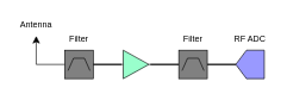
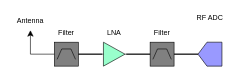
+ <mxCell id="12" value="LNA" style="text;html=1;strokeColor=none;fillColor=none;align=center;verticalAlign=middle;whiteSpace=wrap;rounded=0;" parent="1" vertex="1"><mxGeometry x="160" y="40" width="60" height="30" as="geometry" /></mxCell>
- <mxCell id="14" value="RF ADC" style="text;html=1;strokeColor=none;fillColor=none;align=center;verticalAlign=middle;whiteSpace=wrap;rounded=0;" parent="1" vertex="1"><mxGeometry x="320" y="40" width="60" height="30" as="geometry" /></mxCell>
+ <mxCell id="14" value="RF ADC" style="text;html=1;strokeColor=none;fillColor=none;align=center;verticalAlign=middle;whiteSpace=wrap;rounded=0;" parent="1" vertex="1"><mxGeometry x="320" y="15" width="60" height="30" as="geometry" /></mxCell>
